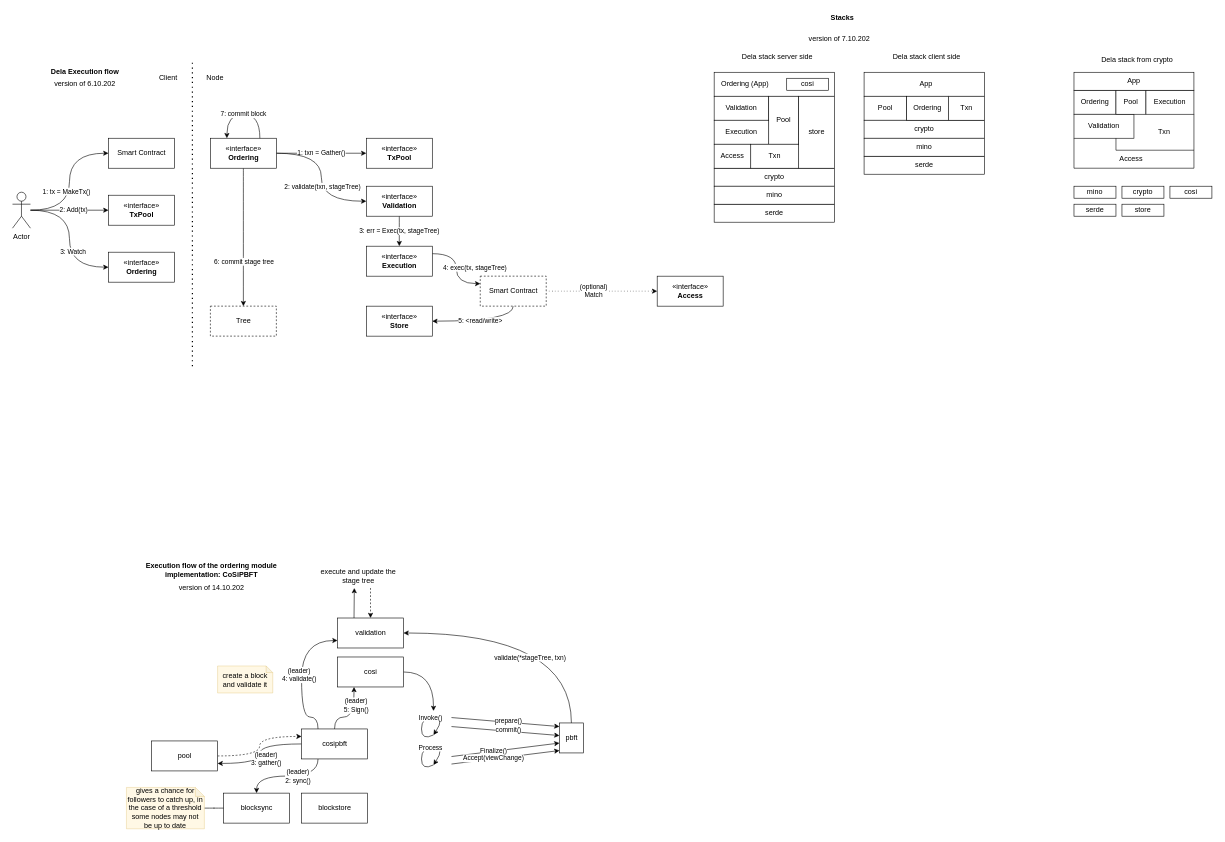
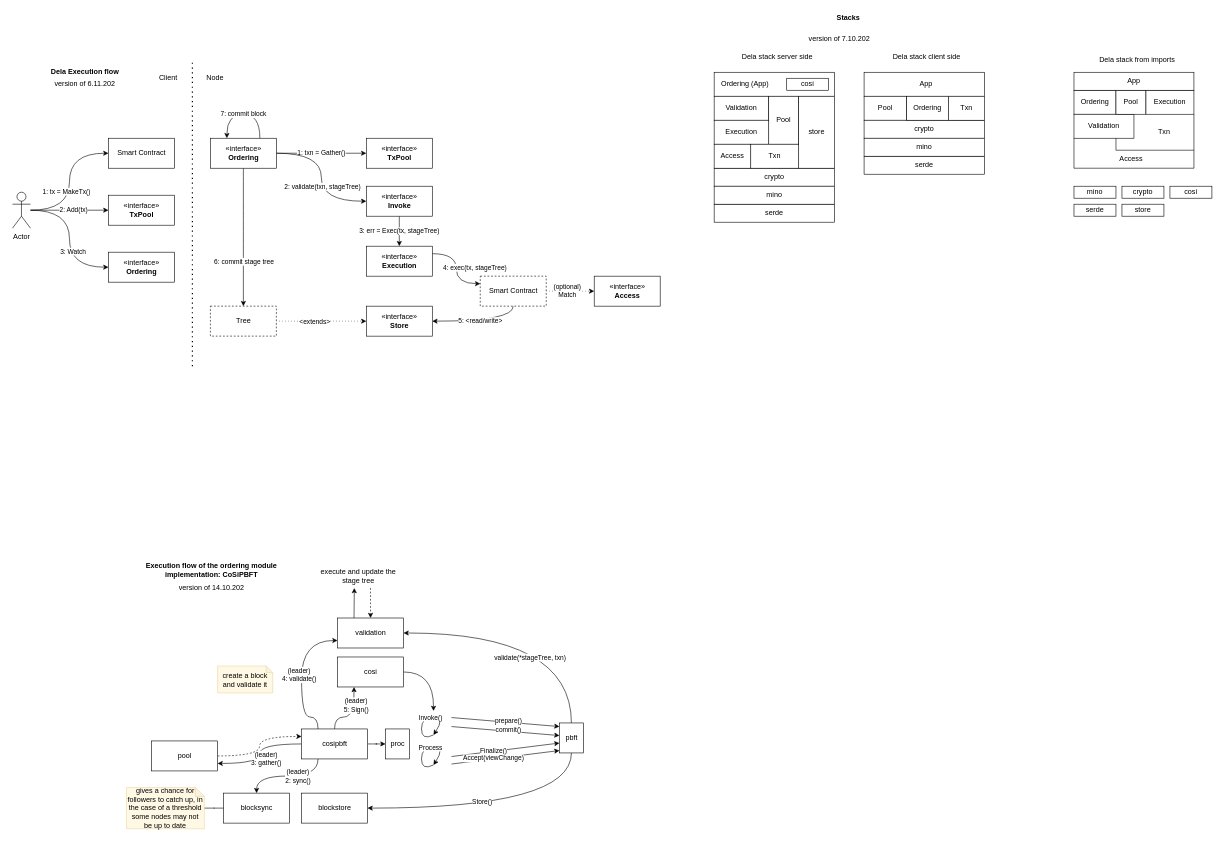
- <mxCell id="119" value="Stacks" style="text;html=1;strokeColor=none;fillColor=none;align=center;verticalAlign=middle;whiteSpace=wrap;rounded=0;fontStyle=1" parent="1" vertex="1"><mxGeometry x="1339" y="20" width="130" height="20" as="geometry" /></mxCell>
+ <mxCell id="119" value="Stacks" style="text;html=1;strokeColor=none;fillColor=none;align=center;verticalAlign=middle;whiteSpace=wrap;rounded=0;fontStyle=1" parent="1" vertex="1"><mxGeometry x="1349" y="20" width="130" height="20" as="geometry" /></mxCell>
- <mxCell id="41" value="Dela stack from crypto" style="text;html=1;align=center;verticalAlign=middle;resizable=0;points=[];autosize=1;" parent="1" vertex="1"><mxGeometry x="1825" y="90" width="140" height="20" as="geometry" /></mxCell>
+ <mxCell id="41" value="Dela stack from imports" style="text;html=1;align=center;verticalAlign=middle;resizable=0;points=[];autosize=1;" parent="1" vertex="1"><mxGeometry x="1825" y="90" width="140" height="20" as="geometry" /></mxCell>
- <mxCell id="121" value="version of 6.10.202" style="text;html=1;strokeColor=none;fillColor=none;align=center;verticalAlign=middle;whiteSpace=wrap;rounded=0;fontStyle=0" parent="1" vertex="1"><mxGeometry x="66" y="130" width="150" height="20" as="geometry" /></mxCell>
+ <mxCell id="121" value="version of 6.11.202" style="text;html=1;strokeColor=none;fillColor=none;align=center;verticalAlign=middle;whiteSpace=wrap;rounded=0;fontStyle=0" parent="1" vertex="1"><mxGeometry x="66" y="130" width="150" height="20" as="geometry" /></mxCell>
- <mxCell id="20" value="«interface»&lt;br&gt;&lt;b&gt;Validation&lt;/b&gt;" style="html=1;" parent="1" vertex="1"><mxGeometry x="610" y="310" width="110" height="50" as="geometry" /></mxCell>
+ <mxCell id="20" value="«interface»&lt;br&gt;&lt;b&gt;Invoke&lt;/b&gt;" style="html=1;" parent="1" vertex="1"><mxGeometry x="610" y="310" width="110" height="50" as="geometry" /></mxCell>
- <mxCell id="90" value="«interface»&lt;br&gt;&lt;b&gt;Access&lt;/b&gt;" style="html=1;" parent="1" vertex="1"><mxGeometry x="1095" y="460" width="110" height="50" as="geometry" /></mxCell>
+ <mxCell id="90" value="«interface»&lt;br&gt;&lt;b&gt;Access&lt;/b&gt;" style="html=1;" parent="1" vertex="1"><mxGeometry x="990" y="460" width="110" height="50" as="geometry" /></mxCell>
+ <mxCell id="91" style="edgeStyle=orthogonalEdgeStyle;curved=1;rounded=0;orthogonalLoop=1;jettySize=auto;html=1;entryX=0;entryY=0.5;entryDx=0;entryDy=0;dashed=1;dashPattern=1 4;" parent="1" source="93" target="25" edge="1"><mxGeometry relative="1" as="geometry" /></mxCell>
+ <mxCell id="92" value="&amp;lt;extends&amp;gt;" style="edgeLabel;html=1;align=center;verticalAlign=middle;resizable=0;points=[];" parent="91" vertex="1" connectable="0"><mxGeometry x="-0.45" y="-17" relative="1" as="geometry"><mxPoint x="22" y="-17" as="offset" /></mxGeometry></mxCell>
+ <mxCell id="43" style="edgeStyle=orthogonalEdgeStyle;curved=1;rounded=0;orthogonalLoop=1;jettySize=auto;html=1;entryX=0;entryY=0.5;entryDx=0;entryDy=0;" parent="1" source="52" target="59" edge="1"><mxGeometry relative="1" as="geometry" /></mxCell>
+ <mxCell id="59" value="proc" style="html=1;" parent="1" vertex="1"><mxGeometry x="642" y="1215" width="40" height="50" as="geometry" /></mxCell>
+ <mxCell id="65" style="edgeStyle=orthogonalEdgeStyle;curved=1;rounded=0;orthogonalLoop=1;jettySize=auto;html=1;entryX=1;entryY=0.5;entryDx=0;entryDy=0;exitX=0.5;exitY=1;exitDx=0;exitDy=0;" parent="1" source="69" target="60" edge="1"><mxGeometry relative="1" as="geometry" /></mxCell>
+ <mxCell id="66" value="Store()" style="edgeLabel;html=1;align=center;verticalAlign=middle;resizable=0;points=[];" parent="65" vertex="1" connectable="0"><mxGeometry x="0.122" y="-11" relative="1" as="geometry"><mxPoint as="offset" /></mxGeometry></mxCell>
